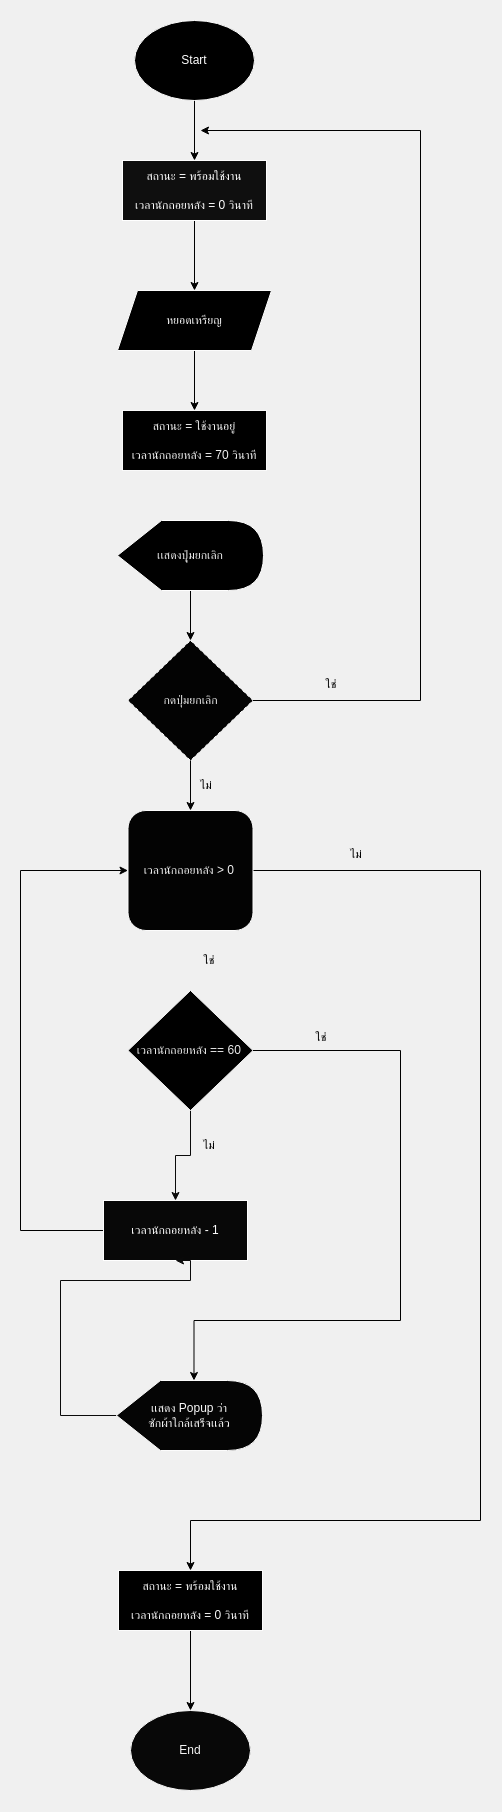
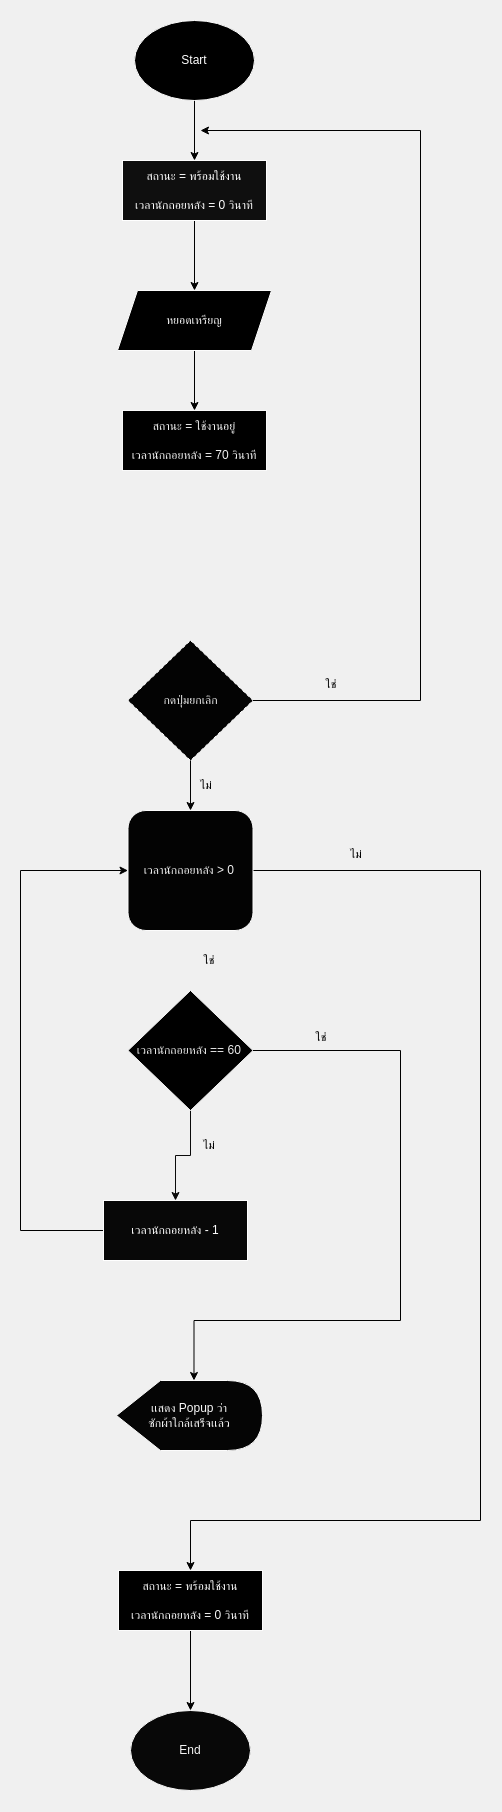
- <mxCell id="10" value="&lt;font color=&quot;#ededed&quot;&gt;เเสดงปุุ่มยกเลิก&lt;/font&gt;" style="shape=display;whiteSpace=wrap;html=1;size=0.301;fillColor=#000000;strokeColor=#FFFFFF;" vertex="1" parent="1"><mxGeometry x="117" y="520" width="146" height="70" as="geometry" /></mxCell>
- <mxCell id="9" value="" style="edgeStyle=orthogonalEdgeStyle;rounded=0;orthogonalLoop=1;jettySize=auto;html=1;strokeColor=#000000;labelBackgroundColor=#000000;" edge="1" parent="1" source="10" target="13"><mxGeometry relative="1" as="geometry" /></mxCell>
- <mxCell id="18" style="edgeStyle=orthogonalEdgeStyle;rounded=0;orthogonalLoop=1;jettySize=auto;html=1;entryX=0.5;entryY=1;entryDx=0;entryDy=0;strokeColor=#0A0A0A;labelBackgroundColor=#000000;" edge="1" parent="1" source="19" target="17"><mxGeometry relative="1" as="geometry"><mxPoint x="20" y="1240" as="targetPoint" /><Array as="points"><mxPoint x="60" y="1415" /><mxPoint x="60" y="1280" /><mxPoint x="190" y="1280" /></Array></mxGeometry></mxCell>
